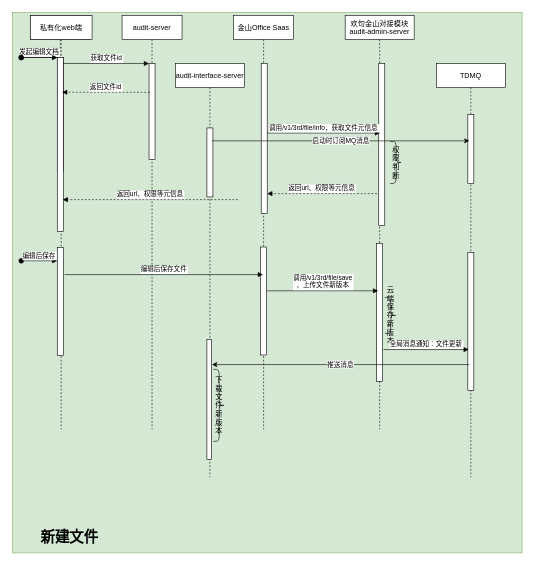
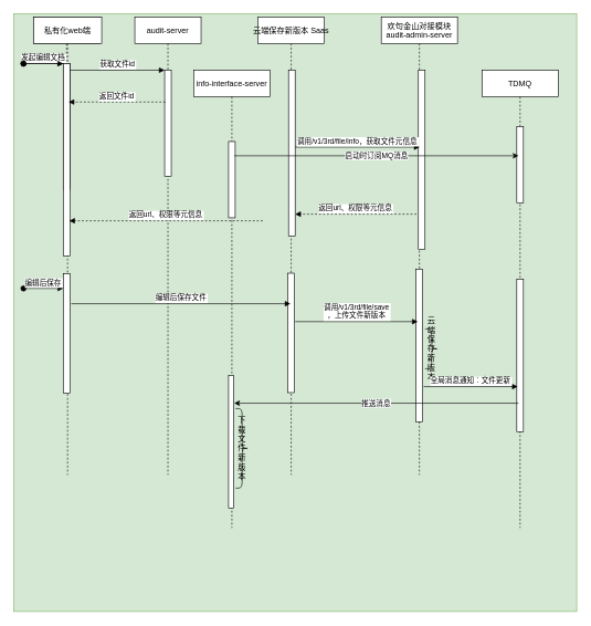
- <mxCell id="19" value="金山Office Saas" style="shape=umlLifeline;perimeter=lifelinePerimeter;container=1;collapsible=0;recursiveResize=0;rounded=0;shadow=0;strokeWidth=1;" vertex="1" parent="1"><mxGeometry x="389" y="25" width="100" height="690" as="geometry" /></mxCell>
+ <mxCell id="19" value="云端保存新版本 Saas" style="shape=umlLifeline;perimeter=lifelinePerimeter;container=1;collapsible=0;recursiveResize=0;rounded=0;shadow=0;strokeWidth=1;" vertex="1" parent="1"><mxGeometry x="389" y="25" width="100" height="690" as="geometry" /></mxCell>
- <mxCell id="32" value="audit-interface-server" style="shape=umlLifeline;perimeter=lifelinePerimeter;container=1;collapsible=0;recursiveResize=0;rounded=0;shadow=0;strokeWidth=1;" vertex="1" parent="1"><mxGeometry x="292" y="105" width="115" height="690" as="geometry" /></mxCell>
+ <mxCell id="32" value="info-interface-server" style="shape=umlLifeline;perimeter=lifelinePerimeter;container=1;collapsible=0;recursiveResize=0;rounded=0;shadow=0;strokeWidth=1;" vertex="1" parent="1"><mxGeometry x="292" y="105" width="115" height="690" as="geometry" /></mxCell>
- <mxCell id="16" value="权限判断" style="shape=curlyBracket;whiteSpace=wrap;html=1;rounded=1;flipH=1;size=0.5;" vertex="1" parent="14"><mxGeometry x="75" y="210" width="20" height="70" as="geometry" /></mxCell>
- <mxCell id="38" value="新建文件" style="text;strokeColor=none;fillColor=none;html=1;fontSize=24;fontStyle=1;verticalAlign=middle;align=center;" vertex="1" parent="1"><mxGeometry x="40" y="875" width="150" height="40" as="geometry" /></mxCell>
